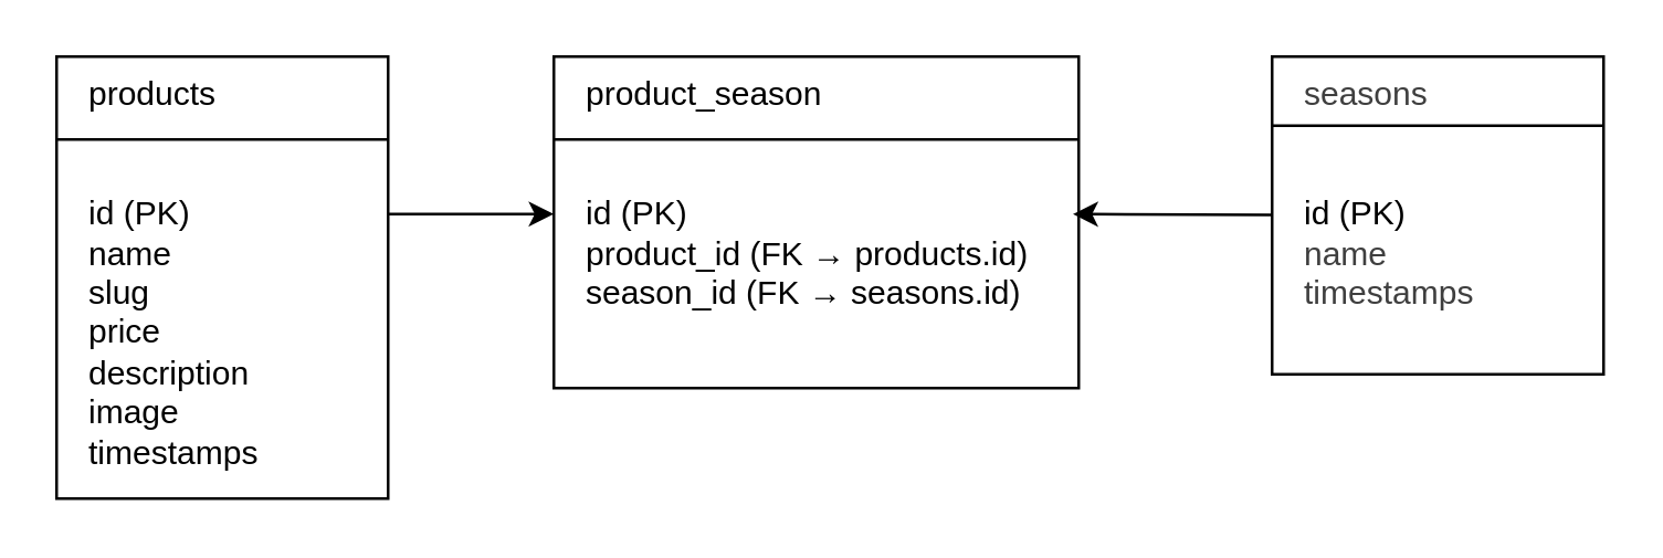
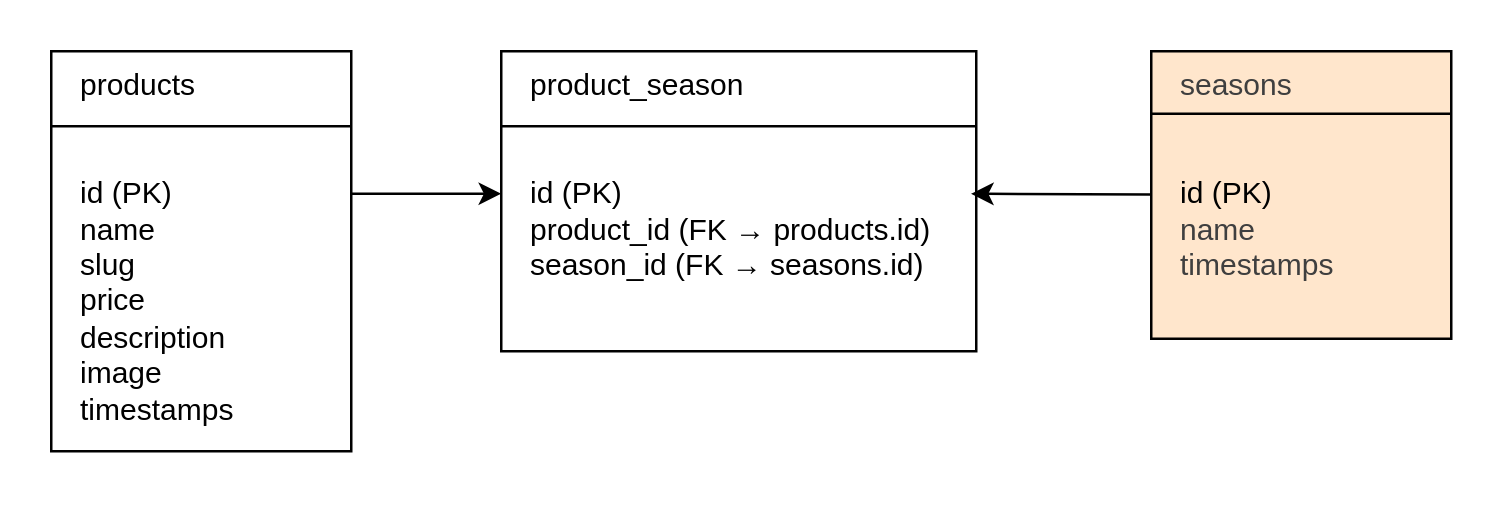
- <mxCell id="6" value="&lt;div style=&quot;padding-top: 0px;&quot;&gt;&lt;span style=&quot;color: rgb(63, 63, 63); background-color: transparent;&quot;&gt;&amp;nbsp; &amp;nbsp;seasons&lt;/span&gt;&lt;/div&gt;&lt;div style=&quot;padding-top: 0px;&quot;&gt;&lt;span style=&quot;color: rgb(63, 63, 63); background-color: transparent;&quot;&gt;&lt;br&gt;&lt;/span&gt;&lt;/div&gt;&lt;div style=&quot;padding-top: 0px;&quot;&gt;&lt;span style=&quot;background-color: transparent;&quot;&gt;&amp;nbsp; &amp;nbsp;&lt;/span&gt;&lt;/div&gt;&lt;div style=&quot;padding-top: 0px;&quot;&gt;&lt;span style=&quot;background-color: transparent;&quot;&gt;&amp;nbsp; &amp;nbsp;id (PK)&lt;/span&gt;&lt;/div&gt;&lt;div style=&quot;padding-top: 0px;&quot;&gt;&lt;span style=&quot;color: rgb(63, 63, 63); background-color: transparent;&quot;&gt;&amp;nbsp; &amp;nbsp;name&lt;/span&gt;&lt;/div&gt;&lt;div style=&quot;padding-top: 0px;&quot;&gt;&lt;span style=&quot;color: rgb(63, 63, 63); background-color: transparent;&quot;&gt;&amp;nbsp; &amp;nbsp;&lt;/span&gt;&lt;span style=&quot;color: rgb(63, 63, 63); background-color: transparent;&quot;&gt;timestamps&lt;/span&gt;&lt;/div&gt;&lt;br&gt;&lt;h4 data-end=&quot;259&quot; data-start=&quot;236&quot;&gt;&lt;/h4&gt;" style="rounded=0;whiteSpace=wrap;html=1;align=left;verticalAlign=top;container=1;" vertex="1" parent="5"><mxGeometry width="120" height="115" as="geometry" /></mxCell>
+ <mxCell id="6" value="&lt;div style=&quot;padding-top: 0px;&quot;&gt;&lt;span style=&quot;color: rgb(63, 63, 63); background-color: transparent;&quot;&gt;&amp;nbsp; &amp;nbsp;seasons&lt;/span&gt;&lt;/div&gt;&lt;div style=&quot;padding-top: 0px;&quot;&gt;&lt;span style=&quot;color: rgb(63, 63, 63); background-color: transparent;&quot;&gt;&lt;br&gt;&lt;/span&gt;&lt;/div&gt;&lt;div style=&quot;padding-top: 0px;&quot;&gt;&lt;span style=&quot;background-color: transparent;&quot;&gt;&amp;nbsp; &amp;nbsp;&lt;/span&gt;&lt;/div&gt;&lt;div style=&quot;padding-top: 0px;&quot;&gt;&lt;span style=&quot;background-color: transparent;&quot;&gt;&amp;nbsp; &amp;nbsp;id (PK)&lt;/span&gt;&lt;/div&gt;&lt;div style=&quot;padding-top: 0px;&quot;&gt;&lt;span style=&quot;color: rgb(63, 63, 63); background-color: transparent;&quot;&gt;&amp;nbsp; &amp;nbsp;name&lt;/span&gt;&lt;/div&gt;&lt;div style=&quot;padding-top: 0px;&quot;&gt;&lt;span style=&quot;color: rgb(63, 63, 63); background-color: transparent;&quot;&gt;&amp;nbsp; &amp;nbsp;&lt;/span&gt;&lt;span style=&quot;color: rgb(63, 63, 63); background-color: transparent;&quot;&gt;timestamps&lt;/span&gt;&lt;/div&gt;&lt;br&gt;&lt;h4 data-end=&quot;259&quot; data-start=&quot;236&quot;&gt;&lt;/h4&gt;" style="rounded=0;whiteSpace=wrap;html=1;align=left;verticalAlign=top;container=1;fillColor=#ffe6cc;" vertex="1" parent="5"><mxGeometry width="120" height="115" as="geometry" /></mxCell>
